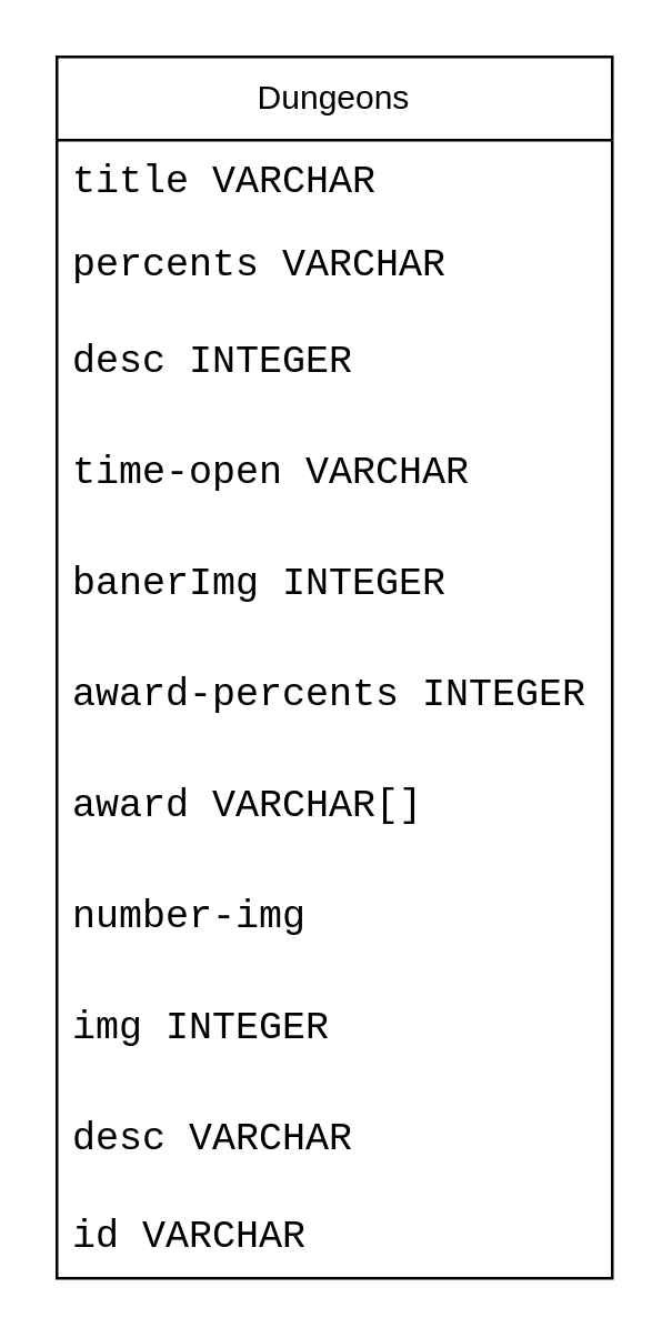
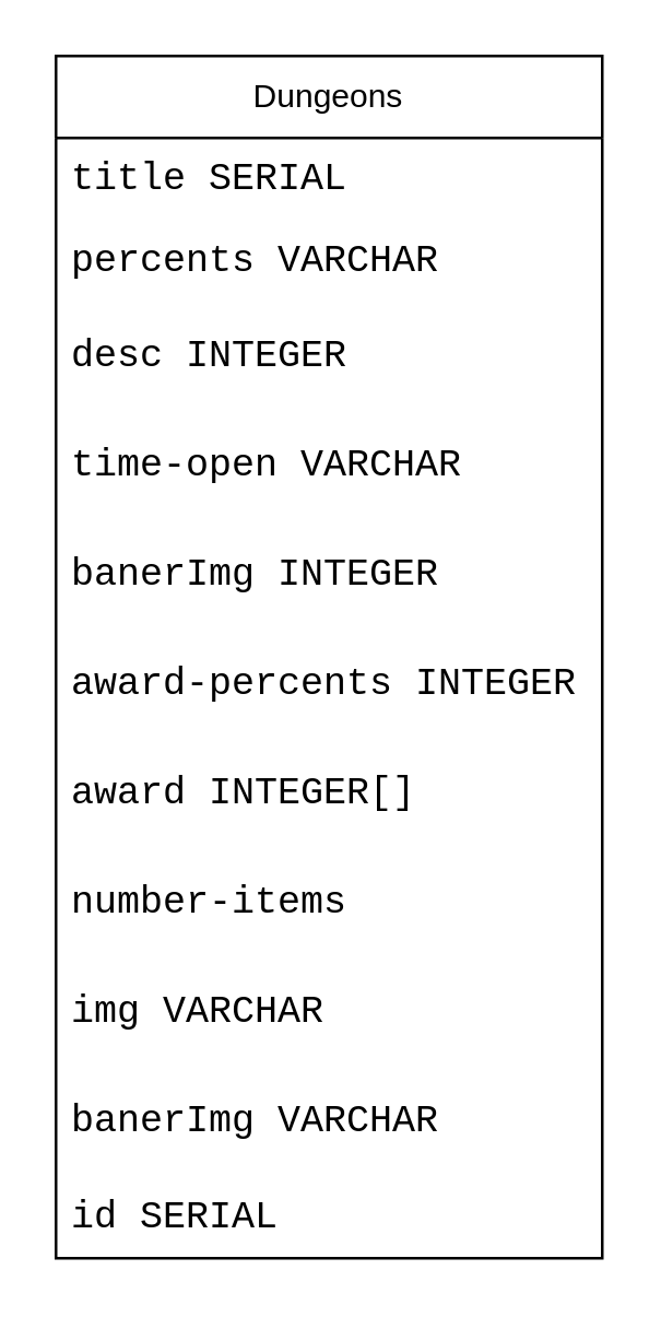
- <mxCell id="3" value="&lt;div style=&quot;font-family: &amp;quot;Fira Code&amp;quot;, Consolas, &amp;quot;Courier New&amp;quot;, monospace, Consolas, &amp;quot;Courier New&amp;quot;, monospace; font-size: 14px; line-height: 19px; white-space: pre;&quot;&gt;title VARCHAR&lt;/div&gt;" style="text;strokeColor=none;fillColor=none;align=left;verticalAlign=middle;spacingLeft=4;spacingRight=4;overflow=hidden;points=[[0,0.5],[1,0.5]];portConstraint=eastwest;rotatable=0;whiteSpace=wrap;html=1;glass=0;fontColor=default;labelBackgroundColor=none;labelBorderColor=none;textShadow=0;" vertex="1" parent="2"><mxGeometry y="30" width="200" height="30" as="geometry" /></mxCell>
+ <mxCell id="3" value="&lt;div style=&quot;font-family: &amp;quot;Fira Code&amp;quot;, Consolas, &amp;quot;Courier New&amp;quot;, monospace, Consolas, &amp;quot;Courier New&amp;quot;, monospace; font-size: 14px; line-height: 19px; white-space: pre;&quot;&gt;title SERIAL&lt;/div&gt;" style="text;strokeColor=none;fillColor=none;align=left;verticalAlign=middle;spacingLeft=4;spacingRight=4;overflow=hidden;points=[[0,0.5],[1,0.5]];portConstraint=eastwest;rotatable=0;whiteSpace=wrap;html=1;glass=0;fontColor=default;labelBackgroundColor=none;labelBorderColor=none;textShadow=0;" vertex="1" parent="2"><mxGeometry y="30" width="200" height="30" as="geometry" /></mxCell>
- <mxCell id="9" value="&lt;div style=&quot;font-family: &amp;quot;Fira Code&amp;quot;, Consolas, &amp;quot;Courier New&amp;quot;, monospace, Consolas, &amp;quot;Courier New&amp;quot;, monospace; font-size: 14px; line-height: 19px; white-space: pre;&quot;&gt;&lt;div style=&quot;line-height: 19px;&quot;&gt;award VARCHAR[]&lt;/div&gt;&lt;/div&gt;" style="text;strokeColor=none;fillColor=none;align=left;verticalAlign=middle;spacingLeft=4;spacingRight=4;overflow=hidden;points=[[0,0.5],[1,0.5]];portConstraint=eastwest;rotatable=0;whiteSpace=wrap;html=1;labelBorderColor=none;textShadow=0;labelBackgroundColor=none;fontColor=default;" vertex="1" parent="2"><mxGeometry y="250" width="200" height="40" as="geometry" /></mxCell>
+ <mxCell id="9" value="&lt;div style=&quot;font-family: &amp;quot;Fira Code&amp;quot;, Consolas, &amp;quot;Courier New&amp;quot;, monospace, Consolas, &amp;quot;Courier New&amp;quot;, monospace; font-size: 14px; line-height: 19px; white-space: pre;&quot;&gt;&lt;div style=&quot;line-height: 19px;&quot;&gt;award INTEGER[]&lt;/div&gt;&lt;/div&gt;" style="text;strokeColor=none;fillColor=none;align=left;verticalAlign=middle;spacingLeft=4;spacingRight=4;overflow=hidden;points=[[0,0.5],[1,0.5]];portConstraint=eastwest;rotatable=0;whiteSpace=wrap;html=1;labelBorderColor=none;textShadow=0;labelBackgroundColor=none;fontColor=default;" vertex="1" parent="2"><mxGeometry y="250" width="200" height="40" as="geometry" /></mxCell>
- <mxCell id="10" value="&lt;div style=&quot;font-family: &amp;quot;Fira Code&amp;quot;, Consolas, &amp;quot;Courier New&amp;quot;, monospace, Consolas, &amp;quot;Courier New&amp;quot;, monospace; font-size: 14px; line-height: 19px; white-space: pre;&quot;&gt;&lt;div style=&quot;line-height: 19px;&quot;&gt;&lt;div style=&quot;line-height: 19px;&quot;&gt;&lt;span style=&quot;&quot;&gt;number-&lt;/span&gt;img&lt;/div&gt;&lt;/div&gt;&lt;/div&gt;" style="text;strokeColor=none;fillColor=none;align=left;verticalAlign=middle;spacingLeft=4;spacingRight=4;overflow=hidden;points=[[0,0.5],[1,0.5]];portConstraint=eastwest;rotatable=0;whiteSpace=wrap;html=1;labelBorderColor=none;textShadow=0;labelBackgroundColor=none;fontColor=default;" vertex="1" parent="2"><mxGeometry y="290" width="200" height="40" as="geometry" /></mxCell>
+ <mxCell id="10" value="&lt;div style=&quot;font-family: &amp;quot;Fira Code&amp;quot;, Consolas, &amp;quot;Courier New&amp;quot;, monospace, Consolas, &amp;quot;Courier New&amp;quot;, monospace; font-size: 14px; line-height: 19px; white-space: pre;&quot;&gt;&lt;div style=&quot;line-height: 19px;&quot;&gt;&lt;div style=&quot;line-height: 19px;&quot;&gt;&lt;span style=&quot;&quot;&gt;number-&lt;/span&gt;items&lt;/div&gt;&lt;/div&gt;&lt;/div&gt;" style="text;strokeColor=none;fillColor=none;align=left;verticalAlign=middle;spacingLeft=4;spacingRight=4;overflow=hidden;points=[[0,0.5],[1,0.5]];portConstraint=eastwest;rotatable=0;whiteSpace=wrap;html=1;labelBorderColor=none;textShadow=0;labelBackgroundColor=none;fontColor=default;" vertex="1" parent="2"><mxGeometry y="290" width="200" height="40" as="geometry" /></mxCell>
- <mxCell id="11" value="&lt;div style=&quot;font-family: &amp;quot;Fira Code&amp;quot;, Consolas, &amp;quot;Courier New&amp;quot;, monospace, Consolas, &amp;quot;Courier New&amp;quot;, monospace; font-size: 14px; line-height: 19px; white-space: pre;&quot;&gt;&lt;div style=&quot;line-height: 19px;&quot;&gt;&lt;div style=&quot;line-height: 19px;&quot;&gt;img INTEGER&lt;/div&gt;&lt;/div&gt;&lt;/div&gt;" style="text;strokeColor=none;fillColor=none;align=left;verticalAlign=middle;spacingLeft=4;spacingRight=4;overflow=hidden;points=[[0,0.5],[1,0.5]];portConstraint=eastwest;rotatable=0;whiteSpace=wrap;html=1;labelBorderColor=none;textShadow=0;labelBackgroundColor=none;fontColor=default;" vertex="1" parent="2"><mxGeometry y="330" width="200" height="40" as="geometry" /></mxCell>
+ <mxCell id="11" value="&lt;div style=&quot;font-family: &amp;quot;Fira Code&amp;quot;, Consolas, &amp;quot;Courier New&amp;quot;, monospace, Consolas, &amp;quot;Courier New&amp;quot;, monospace; font-size: 14px; line-height: 19px; white-space: pre;&quot;&gt;&lt;div style=&quot;line-height: 19px;&quot;&gt;&lt;div style=&quot;line-height: 19px;&quot;&gt;img VARCHAR&lt;/div&gt;&lt;/div&gt;&lt;/div&gt;" style="text;strokeColor=none;fillColor=none;align=left;verticalAlign=middle;spacingLeft=4;spacingRight=4;overflow=hidden;points=[[0,0.5],[1,0.5]];portConstraint=eastwest;rotatable=0;whiteSpace=wrap;html=1;labelBorderColor=none;textShadow=0;labelBackgroundColor=none;fontColor=default;" vertex="1" parent="2"><mxGeometry y="330" width="200" height="40" as="geometry" /></mxCell>
- <mxCell id="12" value="&lt;div style=&quot;font-family: &amp;quot;Fira Code&amp;quot;, Consolas, &amp;quot;Courier New&amp;quot;, monospace, Consolas, &amp;quot;Courier New&amp;quot;, monospace; font-size: 14px; line-height: 19px; white-space: pre;&quot;&gt;&lt;div style=&quot;line-height: 19px;&quot;&gt;&lt;div style=&quot;line-height: 19px;&quot;&gt;desc VARCHAR&lt;/div&gt;&lt;/div&gt;&lt;/div&gt;" style="text;strokeColor=none;fillColor=none;align=left;verticalAlign=middle;spacingLeft=4;spacingRight=4;overflow=hidden;points=[[0,0.5],[1,0.5]];portConstraint=eastwest;rotatable=0;whiteSpace=wrap;html=1;labelBorderColor=none;textShadow=0;labelBackgroundColor=none;fontColor=default;" vertex="1" parent="2"><mxGeometry y="370" width="200" height="40" as="geometry" /></mxCell>
+ <mxCell id="12" value="&lt;div style=&quot;font-family: &amp;quot;Fira Code&amp;quot;, Consolas, &amp;quot;Courier New&amp;quot;, monospace, Consolas, &amp;quot;Courier New&amp;quot;, monospace; font-size: 14px; line-height: 19px; white-space: pre;&quot;&gt;&lt;div style=&quot;line-height: 19px;&quot;&gt;&lt;div style=&quot;line-height: 19px;&quot;&gt;banerImg VARCHAR&lt;/div&gt;&lt;/div&gt;&lt;/div&gt;" style="text;strokeColor=none;fillColor=none;align=left;verticalAlign=middle;spacingLeft=4;spacingRight=4;overflow=hidden;points=[[0,0.5],[1,0.5]];portConstraint=eastwest;rotatable=0;whiteSpace=wrap;html=1;labelBorderColor=none;textShadow=0;labelBackgroundColor=none;fontColor=default;" vertex="1" parent="2"><mxGeometry y="370" width="200" height="40" as="geometry" /></mxCell>
- <mxCell id="13" value="&lt;div style=&quot;font-family: &amp;quot;Fira Code&amp;quot;, Consolas, &amp;quot;Courier New&amp;quot;, monospace, Consolas, &amp;quot;Courier New&amp;quot;, monospace; font-size: 14px; line-height: 19px; white-space: pre;&quot;&gt;id VARCHAR&lt;/div&gt;" style="text;strokeColor=none;fillColor=none;align=left;verticalAlign=middle;spacingLeft=4;spacingRight=4;overflow=hidden;points=[[0,0.5],[1,0.5]];portConstraint=eastwest;rotatable=0;whiteSpace=wrap;html=1;labelBorderColor=none;textShadow=0;labelBackgroundColor=none;fontColor=default;" vertex="1" parent="2"><mxGeometry y="410" width="200" height="30" as="geometry" /></mxCell>
+ <mxCell id="13" value="&lt;div style=&quot;font-family: &amp;quot;Fira Code&amp;quot;, Consolas, &amp;quot;Courier New&amp;quot;, monospace, Consolas, &amp;quot;Courier New&amp;quot;, monospace; font-size: 14px; line-height: 19px; white-space: pre;&quot;&gt;id SERIAL&lt;/div&gt;" style="text;strokeColor=none;fillColor=none;align=left;verticalAlign=middle;spacingLeft=4;spacingRight=4;overflow=hidden;points=[[0,0.5],[1,0.5]];portConstraint=eastwest;rotatable=0;whiteSpace=wrap;html=1;labelBorderColor=none;textShadow=0;labelBackgroundColor=none;fontColor=default;" vertex="1" parent="2"><mxGeometry y="410" width="200" height="30" as="geometry" /></mxCell>
